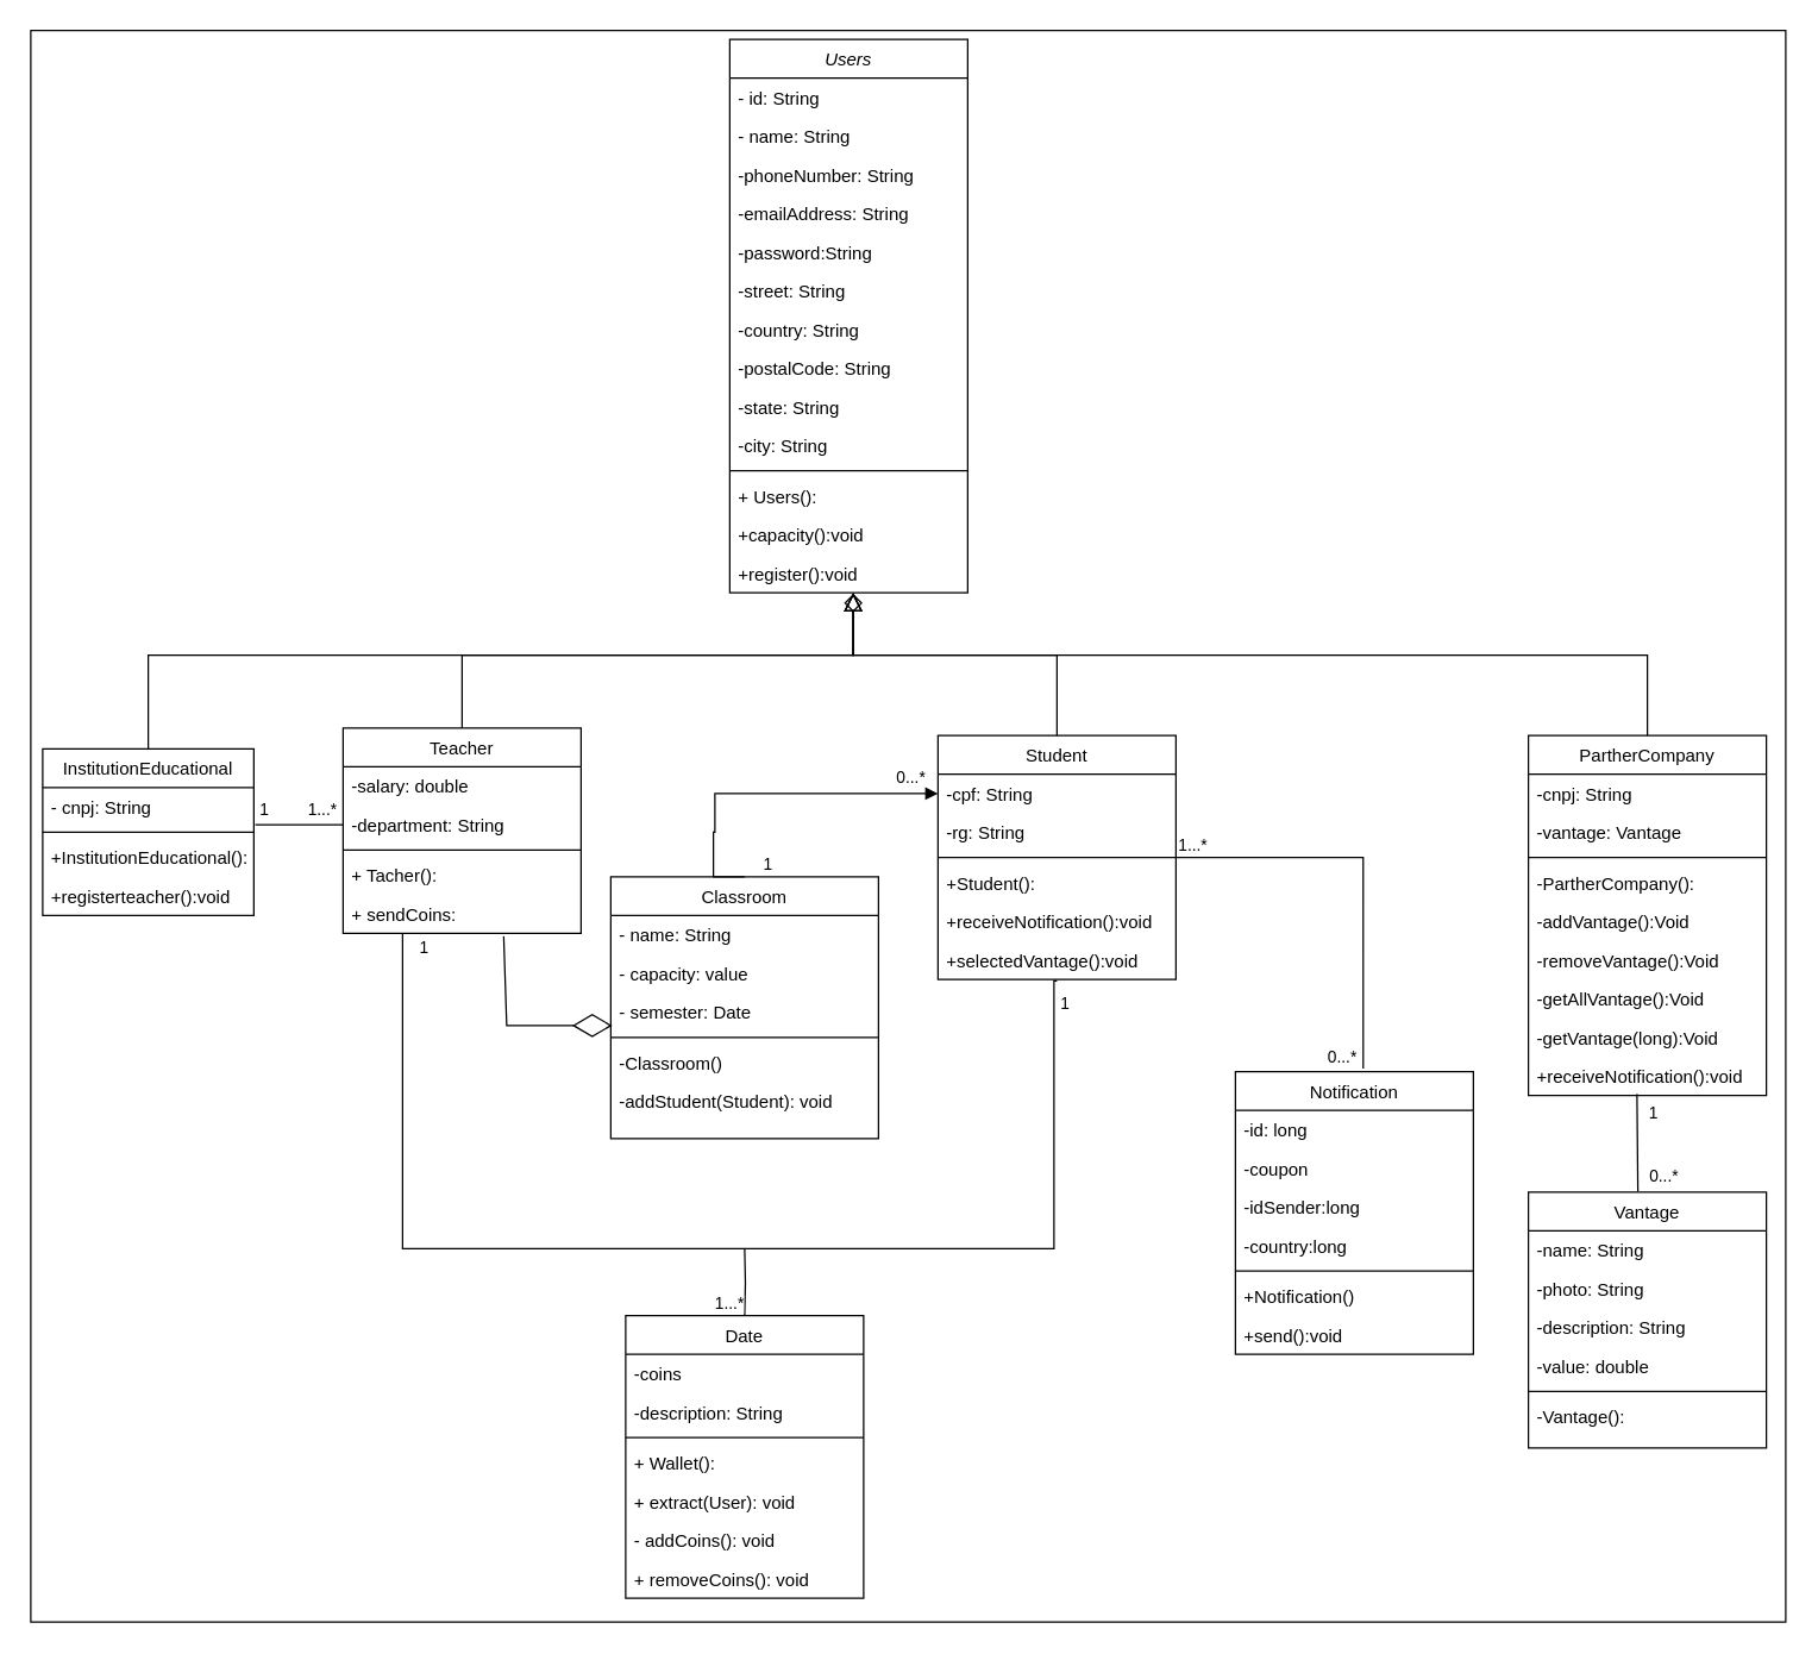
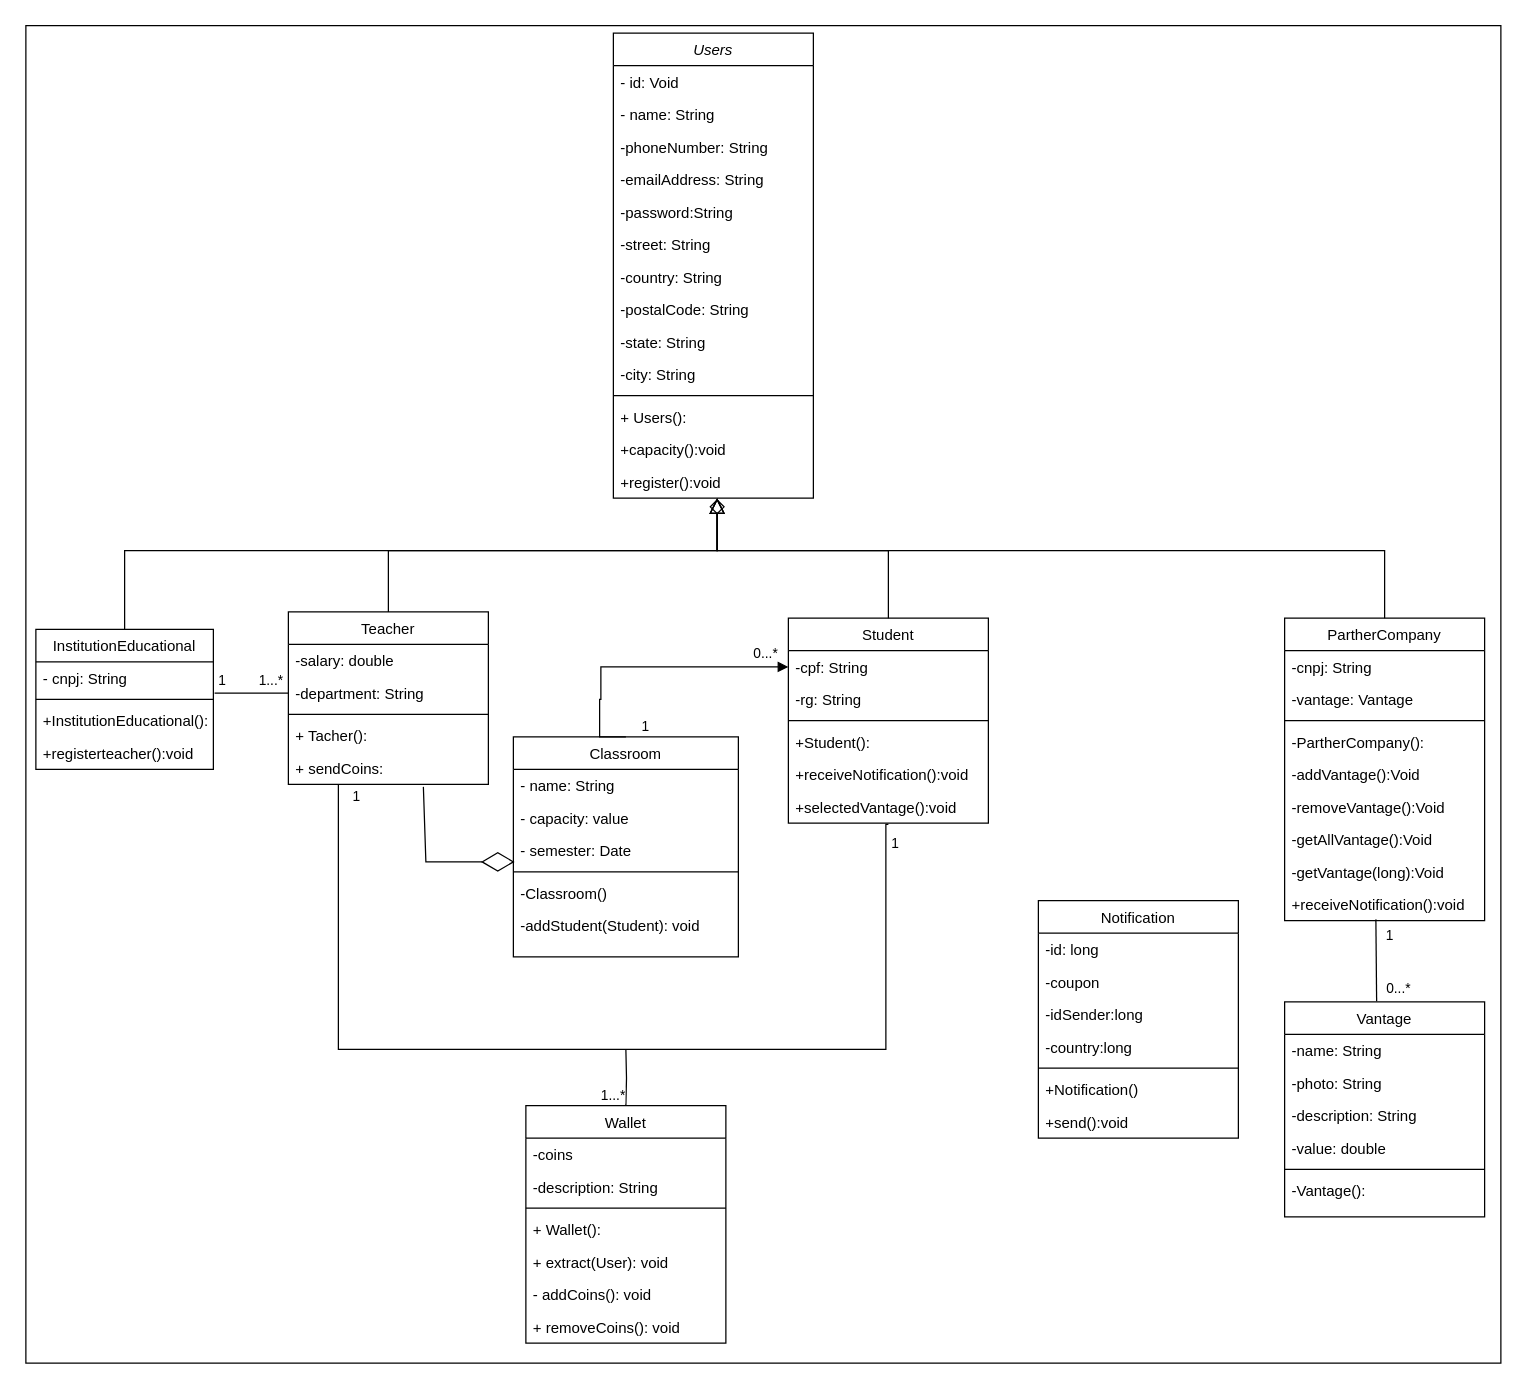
- <mxCell id="4" value="- id: String" style="text;align=left;verticalAlign=top;spacingLeft=4;spacingRight=4;overflow=hidden;rotatable=0;points=[[0,0.5],[1,0.5]];portConstraint=eastwest;" parent="3" vertex="1"><mxGeometry y="26" width="160" height="26" as="geometry" /></mxCell>
+ <mxCell id="4" value="- id: Void" style="text;align=left;verticalAlign=top;spacingLeft=4;spacingRight=4;overflow=hidden;rotatable=0;points=[[0,0.5],[1,0.5]];portConstraint=eastwest;" parent="3" vertex="1"><mxGeometry y="26" width="160" height="26" as="geometry" /></mxCell>
- <mxCell id="95" value="" style="endArrow=none;html=1;edgeStyle=orthogonalEdgeStyle;rounded=0;entryX=0.537;entryY=-0.011;entryDx=0;entryDy=0;entryPerimeter=0;exitX=1;exitY=0.5;exitDx=0;exitDy=0;" edge="1" parent="1" source="18" target="87"><mxGeometry relative="1" as="geometry"><mxPoint x="790" y="630" as="sourcePoint" /><mxPoint x="950" y="630" as="targetPoint" /></mxGeometry></mxCell>
- <mxCell id="96" value="1...*" style="edgeLabel;resizable=0;html=1;align=left;verticalAlign=bottom;" connectable="0" vertex="1" parent="95"><mxGeometry x="-1" relative="1" as="geometry" /></mxCell>
- <mxCell id="97" value="0...*" style="edgeLabel;resizable=0;html=1;align=right;verticalAlign=bottom;" connectable="0" vertex="1" parent="95"><mxGeometry x="1" relative="1" as="geometry"><mxPoint x="-4" as="offset" /></mxGeometry></mxCell>
- <mxCell id="48" value="Date" style="swimlane;fontStyle=0;align=center;verticalAlign=top;childLayout=stackLayout;horizontal=1;startSize=26;horizontalStack=0;resizeParent=1;resizeLast=0;collapsible=1;marginBottom=0;rounded=0;shadow=0;strokeWidth=1;" parent="1" vertex="1"><mxGeometry x="420" y="884" width="160" height="190" as="geometry"><mxRectangle x="340" y="380" width="170" height="26" as="alternateBounds" /></mxGeometry></mxCell>
+ <mxCell id="48" value="Wallet" style="swimlane;fontStyle=0;align=center;verticalAlign=top;childLayout=stackLayout;horizontal=1;startSize=26;horizontalStack=0;resizeParent=1;resizeLast=0;collapsible=1;marginBottom=0;rounded=0;shadow=0;strokeWidth=1;" parent="1" vertex="1"><mxGeometry x="420" y="884" width="160" height="190" as="geometry"><mxRectangle x="340" y="380" width="170" height="26" as="alternateBounds" /></mxGeometry></mxCell>
